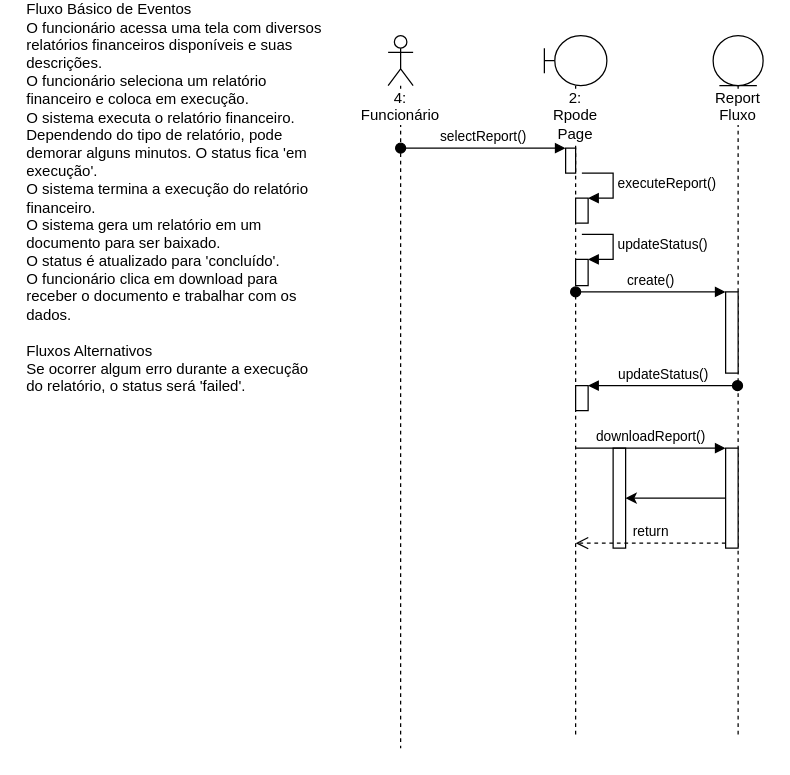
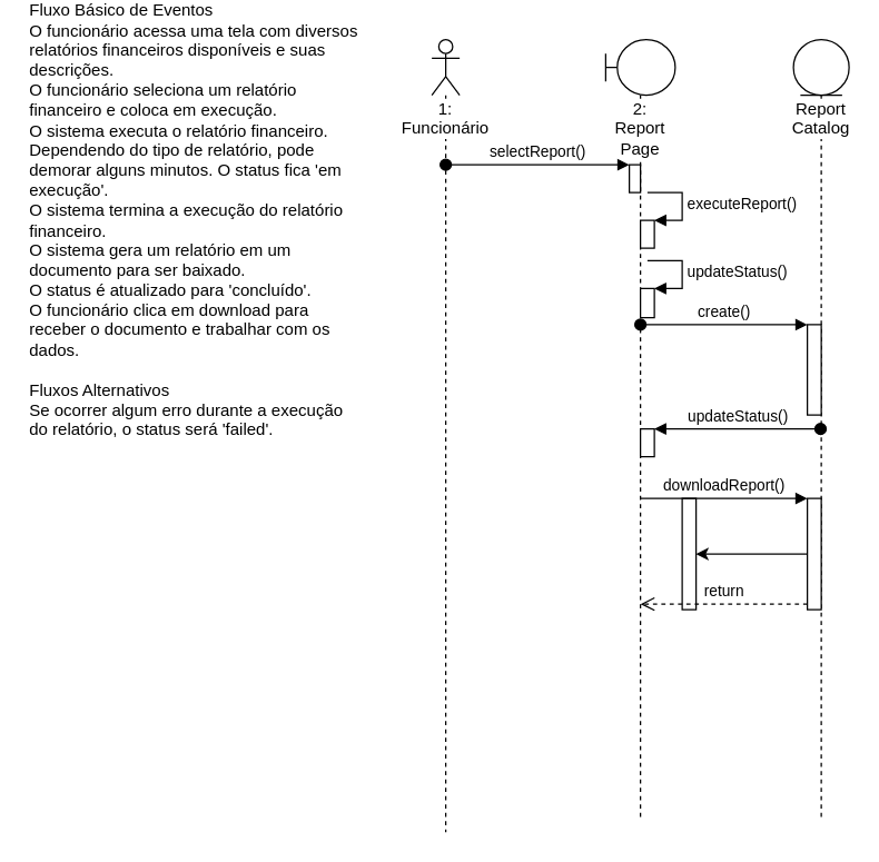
- <mxCell id="3" value="2: R&lt;span&gt;pode Page&lt;/span&gt;" style="shape=umlLifeline;participant=umlBoundary;perimeter=lifelinePerimeter;whiteSpace=wrap;html=1;container=1;collapsible=0;recursiveResize=0;verticalAlign=top;spacingTop=36;labelBackgroundColor=#ffffff;outlineConnect=0;" vertex="1" parent="1"><mxGeometry x="435" y="20" width="50" height="560" as="geometry" /></mxCell>
+ <mxCell id="3" value="2: R&lt;span&gt;eport Page&lt;/span&gt;" style="shape=umlLifeline;participant=umlBoundary;perimeter=lifelinePerimeter;whiteSpace=wrap;html=1;container=1;collapsible=0;recursiveResize=0;verticalAlign=top;spacingTop=36;labelBackgroundColor=#ffffff;outlineConnect=0;" vertex="1" parent="1"><mxGeometry x="435" y="20" width="50" height="560" as="geometry" /></mxCell>
- <mxCell id="8" value="Report Fluxo" style="shape=umlLifeline;participant=umlEntity;perimeter=lifelinePerimeter;whiteSpace=wrap;html=1;container=1;collapsible=0;recursiveResize=0;verticalAlign=top;spacingTop=36;labelBackgroundColor=#ffffff;outlineConnect=0;" vertex="1" parent="1"><mxGeometry x="570" y="20" width="40" height="560" as="geometry" /></mxCell>
+ <mxCell id="8" value="Report Catalog" style="shape=umlLifeline;participant=umlEntity;perimeter=lifelinePerimeter;whiteSpace=wrap;html=1;container=1;collapsible=0;recursiveResize=0;verticalAlign=top;spacingTop=36;labelBackgroundColor=#ffffff;outlineConnect=0;" vertex="1" parent="1"><mxGeometry x="570" y="20" width="40" height="560" as="geometry" /></mxCell>
- <mxCell id="7" value="4: Funcionário" style="shape=umlLifeline;participant=umlActor;perimeter=lifelinePerimeter;whiteSpace=wrap;html=1;container=1;collapsible=0;recursiveResize=0;verticalAlign=top;spacingTop=36;labelBackgroundColor=#ffffff;outlineConnect=0;" vertex="1" parent="1"><mxGeometry x="310" y="20" width="20" height="570" as="geometry" /></mxCell>
+ <mxCell id="7" value="1: Funcionário" style="shape=umlLifeline;participant=umlActor;perimeter=lifelinePerimeter;whiteSpace=wrap;html=1;container=1;collapsible=0;recursiveResize=0;verticalAlign=top;spacingTop=36;labelBackgroundColor=#ffffff;outlineConnect=0;" vertex="1" parent="1"><mxGeometry x="310" y="20" width="20" height="570" as="geometry" /></mxCell>
